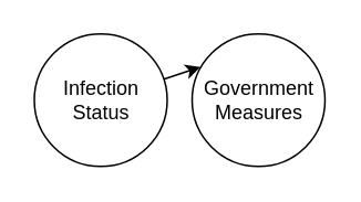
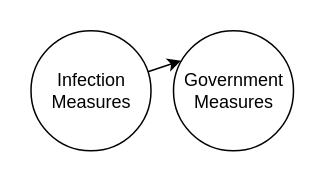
- <mxCell id="2" value="Infection&lt;br&gt;Status" style="shape=ellipse;html=1;dashed=0;whitespace=wrap;aspect=fixed;perimeter=ellipsePerimeter;" vertex="1" parent="1"><mxGeometry x="20" y="20" width="80" height="80" as="geometry" /></mxCell>
+ <mxCell id="2" value="Infection&lt;br&gt;Measures" style="shape=ellipse;html=1;dashed=0;whitespace=wrap;aspect=fixed;perimeter=ellipsePerimeter;" vertex="1" parent="1"><mxGeometry x="20" y="20" width="80" height="80" as="geometry" /></mxCell>
